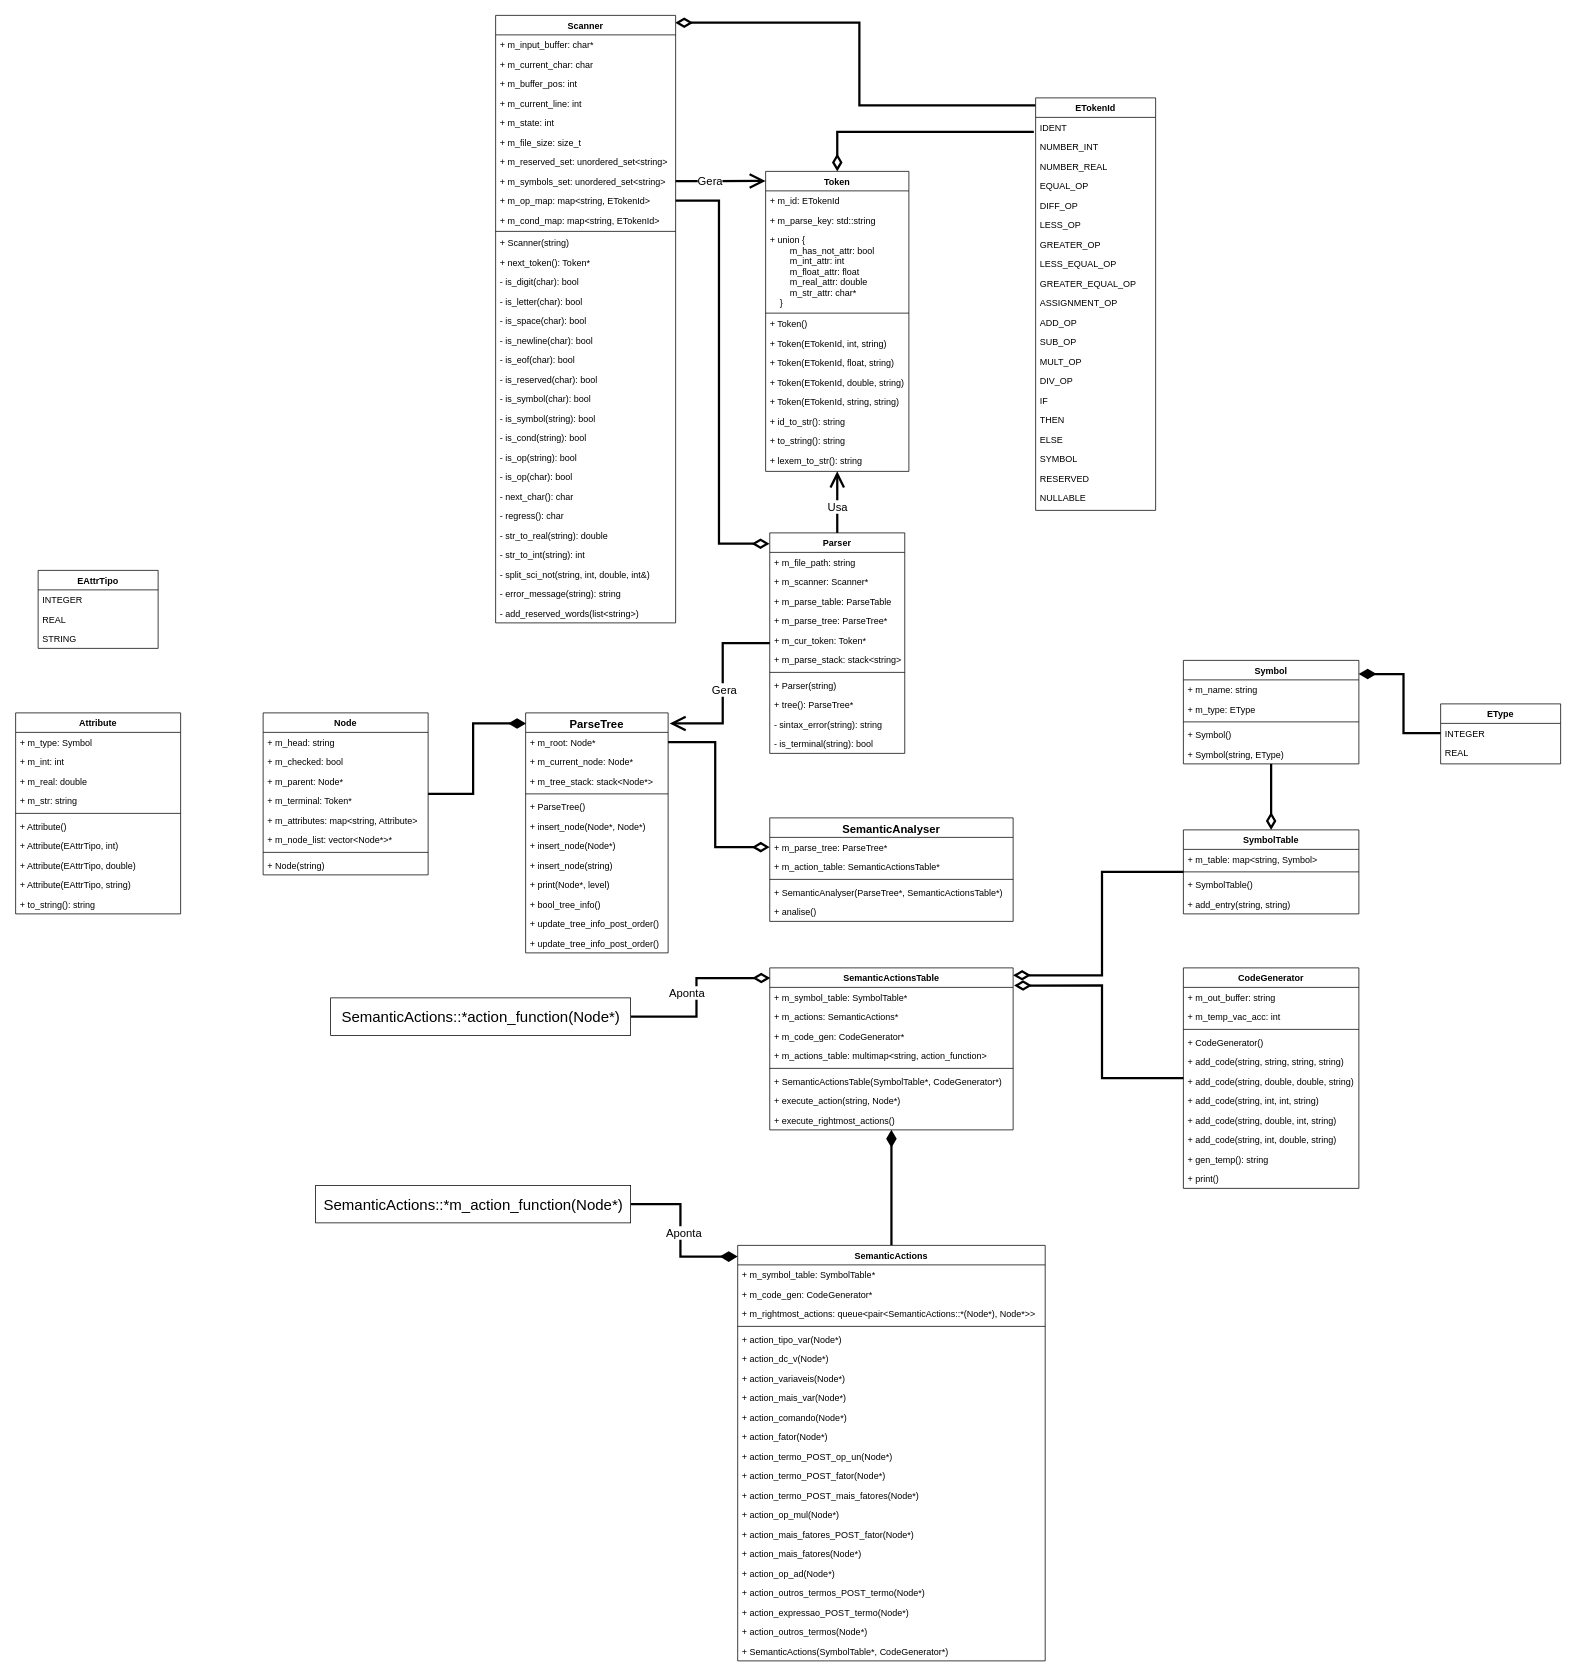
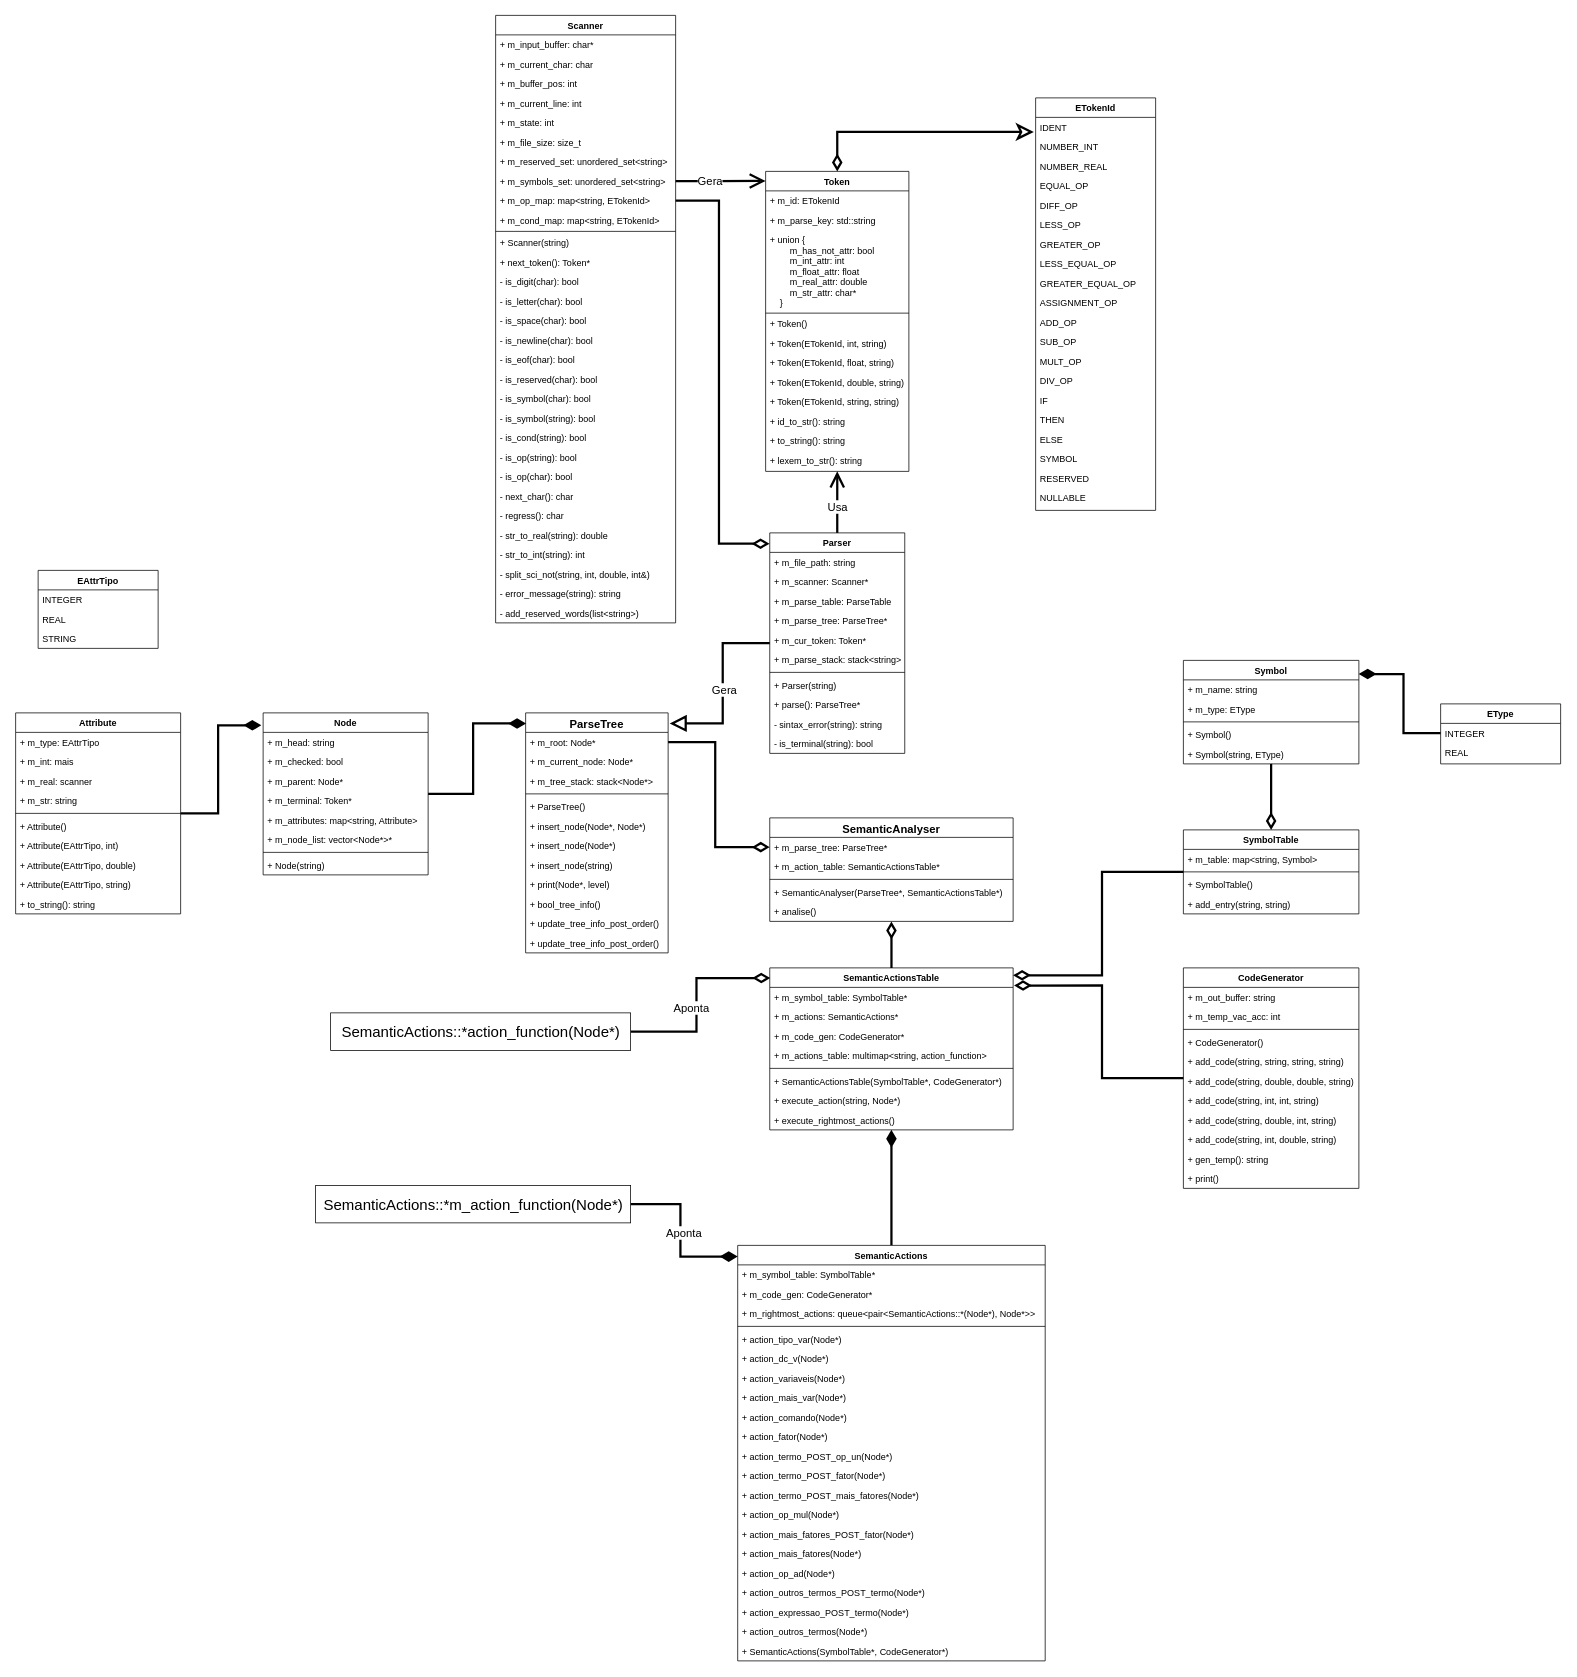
- <mxCell id="2" style="edgeStyle=orthogonalEdgeStyle;rounded=0;orthogonalLoop=1;jettySize=auto;html=1;entryX=0;entryY=0.018;entryDx=0;entryDy=0;fontColor=#000000;endArrow=none;endFill=0;entryPerimeter=0;exitX=0.998;exitY=0.012;exitDx=0;exitDy=0;exitPerimeter=0;strokeWidth=3;endSize=15;startArrow=diamondThin;startFill=0;startSize=15;" edge="1" parent="1" source="3" target="49"><mxGeometry relative="1" as="geometry"><mxPoint x="910" y="140" as="sourcePoint" /></mxGeometry></mxCell>
- <mxCell id="35" style="edgeStyle=orthogonalEdgeStyle;rounded=0;orthogonalLoop=1;jettySize=auto;html=1;entryX=-0.015;entryY=0.744;entryDx=0;entryDy=0;entryPerimeter=0;endArrow=none;endFill=0;strokeWidth=3;endSize=15;startArrow=diamondThin;startFill=0;startSize=15;" edge="1" parent="1" source="36" target="50"><mxGeometry relative="1" as="geometry" /></mxCell>
+ <mxCell id="35" style="edgeStyle=orthogonalEdgeStyle;rounded=0;orthogonalLoop=1;jettySize=auto;html=1;entryX=-0.015;entryY=0.744;entryDx=0;entryDy=0;entryPerimeter=0;endArrow=classic;endFill=0;strokeWidth=3;endSize=15;startArrow=diamondThin;startFill=0;startSize=15;" edge="1" parent="1" source="36" target="50"><mxGeometry relative="1" as="geometry" /></mxCell>
- <mxCell id="85" value="+ tree(): ParseTree*" style="text;strokeColor=none;fillColor=none;align=left;verticalAlign=top;spacingLeft=4;spacingRight=4;overflow=hidden;rotatable=0;points=[[0,0.5],[1,0.5]];portConstraint=eastwest;fontColor=#000000;" vertex="1" parent="76"><mxGeometry y="216" width="180" height="26" as="geometry" /></mxCell>
+ <mxCell id="85" value="+ parse(): ParseTree*" style="text;strokeColor=none;fillColor=none;align=left;verticalAlign=top;spacingLeft=4;spacingRight=4;overflow=hidden;rotatable=0;points=[[0,0.5],[1,0.5]];portConstraint=eastwest;fontColor=#000000;" vertex="1" parent="76"><mxGeometry y="216" width="180" height="26" as="geometry" /></mxCell>
- <mxCell id="72" style="edgeStyle=orthogonalEdgeStyle;rounded=0;orthogonalLoop=1;jettySize=auto;html=1;entryX=1.011;entryY=0.044;entryDx=0;entryDy=0;entryPerimeter=0;fontSize=20;fontColor=#000000;endArrow=open;endFill=0;strokeWidth=3;endSize=15;" edge="1" parent="1" source="76" target="88"><mxGeometry relative="1" as="geometry" /></mxCell>
+ <mxCell id="72" style="edgeStyle=orthogonalEdgeStyle;rounded=0;orthogonalLoop=1;jettySize=auto;html=1;entryX=1.011;entryY=0.044;entryDx=0;entryDy=0;entryPerimeter=0;fontSize=20;fontColor=#000000;endArrow=block;endFill=0;strokeWidth=3;endSize=15;" edge="1" parent="1" source="76" target="88"><mxGeometry relative="1" as="geometry" /></mxCell>
- <mxCell id="113" value="+ m_type: Symbol" style="text;strokeColor=none;fillColor=none;align=left;verticalAlign=top;spacingLeft=4;spacingRight=4;overflow=hidden;rotatable=0;points=[[0,0.5],[1,0.5]];portConstraint=eastwest;fontColor=#000000;" vertex="1" parent="112"><mxGeometry y="26" width="220" height="26" as="geometry" /></mxCell>
+ <mxCell id="113" value="+ m_type: EAttrTipo" style="text;strokeColor=none;fillColor=none;align=left;verticalAlign=top;spacingLeft=4;spacingRight=4;overflow=hidden;rotatable=0;points=[[0,0.5],[1,0.5]];portConstraint=eastwest;fontColor=#000000;" vertex="1" parent="112"><mxGeometry y="26" width="220" height="26" as="geometry" /></mxCell>
- <mxCell id="114" value="+ m_int: int" style="text;strokeColor=none;fillColor=none;align=left;verticalAlign=top;spacingLeft=4;spacingRight=4;overflow=hidden;rotatable=0;points=[[0,0.5],[1,0.5]];portConstraint=eastwest;fontColor=#000000;" vertex="1" parent="112"><mxGeometry y="52" width="220" height="26" as="geometry" /></mxCell>
+ <mxCell id="114" value="+ m_int: mais" style="text;strokeColor=none;fillColor=none;align=left;verticalAlign=top;spacingLeft=4;spacingRight=4;overflow=hidden;rotatable=0;points=[[0,0.5],[1,0.5]];portConstraint=eastwest;fontColor=#000000;" vertex="1" parent="112"><mxGeometry y="52" width="220" height="26" as="geometry" /></mxCell>
+ <mxCell id="111" style="edgeStyle=orthogonalEdgeStyle;rounded=0;orthogonalLoop=1;jettySize=auto;html=1;entryX=-0.011;entryY=0.077;entryDx=0;entryDy=0;entryPerimeter=0;fontSize=20;fontColor=#000000;startArrow=none;startFill=0;endArrow=diamondThin;endFill=1;startSize=15;endSize=15;targetPerimeterSpacing=0;strokeWidth=3;" edge="1" parent="1" source="112" target="102"><mxGeometry relative="1" as="geometry" /></mxCell>
- <mxCell id="115" value="+ m_real: double" style="text;strokeColor=none;fillColor=none;align=left;verticalAlign=top;spacingLeft=4;spacingRight=4;overflow=hidden;rotatable=0;points=[[0,0.5],[1,0.5]];portConstraint=eastwest;fontColor=#000000;" vertex="1" parent="112"><mxGeometry y="78" width="220" height="26" as="geometry" /></mxCell>
+ <mxCell id="115" value="+ m_real: scanner" style="text;strokeColor=none;fillColor=none;align=left;verticalAlign=top;spacingLeft=4;spacingRight=4;overflow=hidden;rotatable=0;points=[[0,0.5],[1,0.5]];portConstraint=eastwest;fontColor=#000000;" vertex="1" parent="112"><mxGeometry y="78" width="220" height="26" as="geometry" /></mxCell>
+ <mxCell id="133" style="edgeStyle=orthogonalEdgeStyle;rounded=0;orthogonalLoop=1;jettySize=auto;html=1;fontSize=20;fontColor=#000000;startArrow=none;startFill=0;endArrow=diamondThin;endFill=0;startSize=15;endSize=15;targetPerimeterSpacing=0;strokeWidth=3;entryX=0.5;entryY=1.011;entryDx=0;entryDy=0;entryPerimeter=0;" edge="1" parent="1" source="134" target="132"><mxGeometry relative="1" as="geometry"><mxPoint x="1187.75" y="1230" as="targetPoint" /></mxGeometry></mxCell>
- <mxCell id="145" value="SemanticActions::*action_function(Node*)" style="html=1;fontSize=20;fontColor=#000000;" vertex="1" parent="1"><mxGeometry x="440" y="1330" width="400" height="50" as="geometry" /></mxCell>
+ <mxCell id="145" value="SemanticActions::*action_function(Node*)" style="html=1;fontSize=20;fontColor=#000000;" vertex="1" parent="1"><mxGeometry x="440" y="1350" width="400" height="50" as="geometry" /></mxCell>
